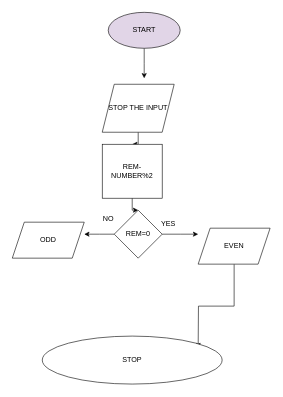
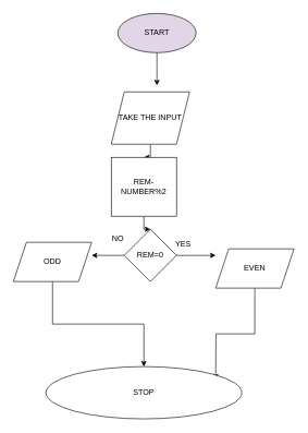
- <mxCell id="5" value="STOP THE INPUT" style="shape=parallelogram;perimeter=parallelogramPerimeter;whiteSpace=wrap;html=1;fixedSize=1;" vertex="1" parent="1"><mxGeometry x="170" y="140" width="120" height="80" as="geometry" /></mxCell>
+ <mxCell id="5" value="TAKE THE INPUT" style="shape=parallelogram;perimeter=parallelogramPerimeter;whiteSpace=wrap;html=1;fixedSize=1;" vertex="1" parent="1"><mxGeometry x="170" y="140" width="120" height="80" as="geometry" /></mxCell>
+ <mxCell id="13" style="edgeStyle=orthogonalEdgeStyle;rounded=0;orthogonalLoop=1;jettySize=auto;html=1;" edge="1" parent="1" source="14" target="17"><mxGeometry relative="1" as="geometry"><mxPoint x="130" y="590" as="targetPoint" /></mxGeometry></mxCell>
